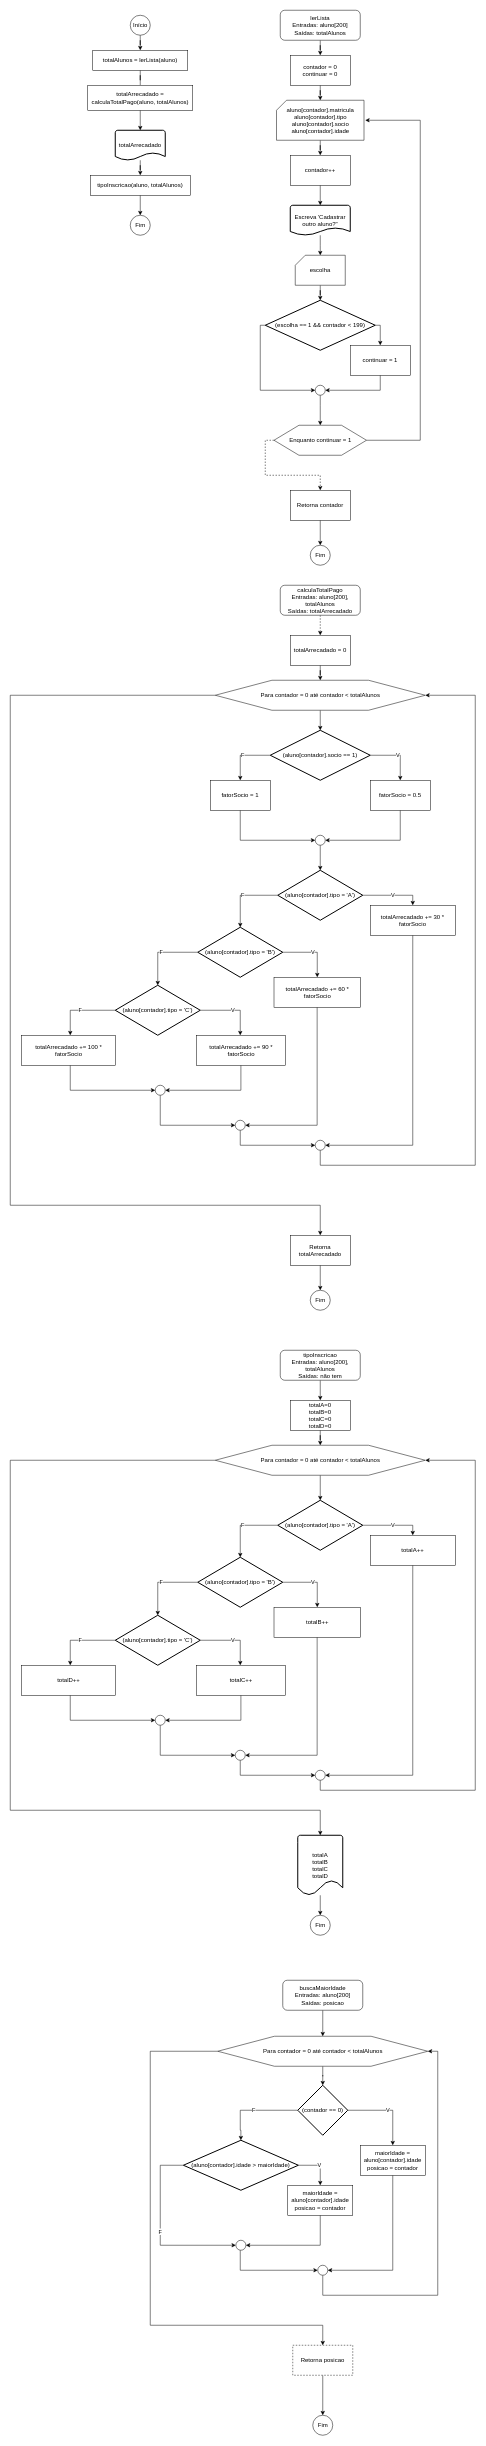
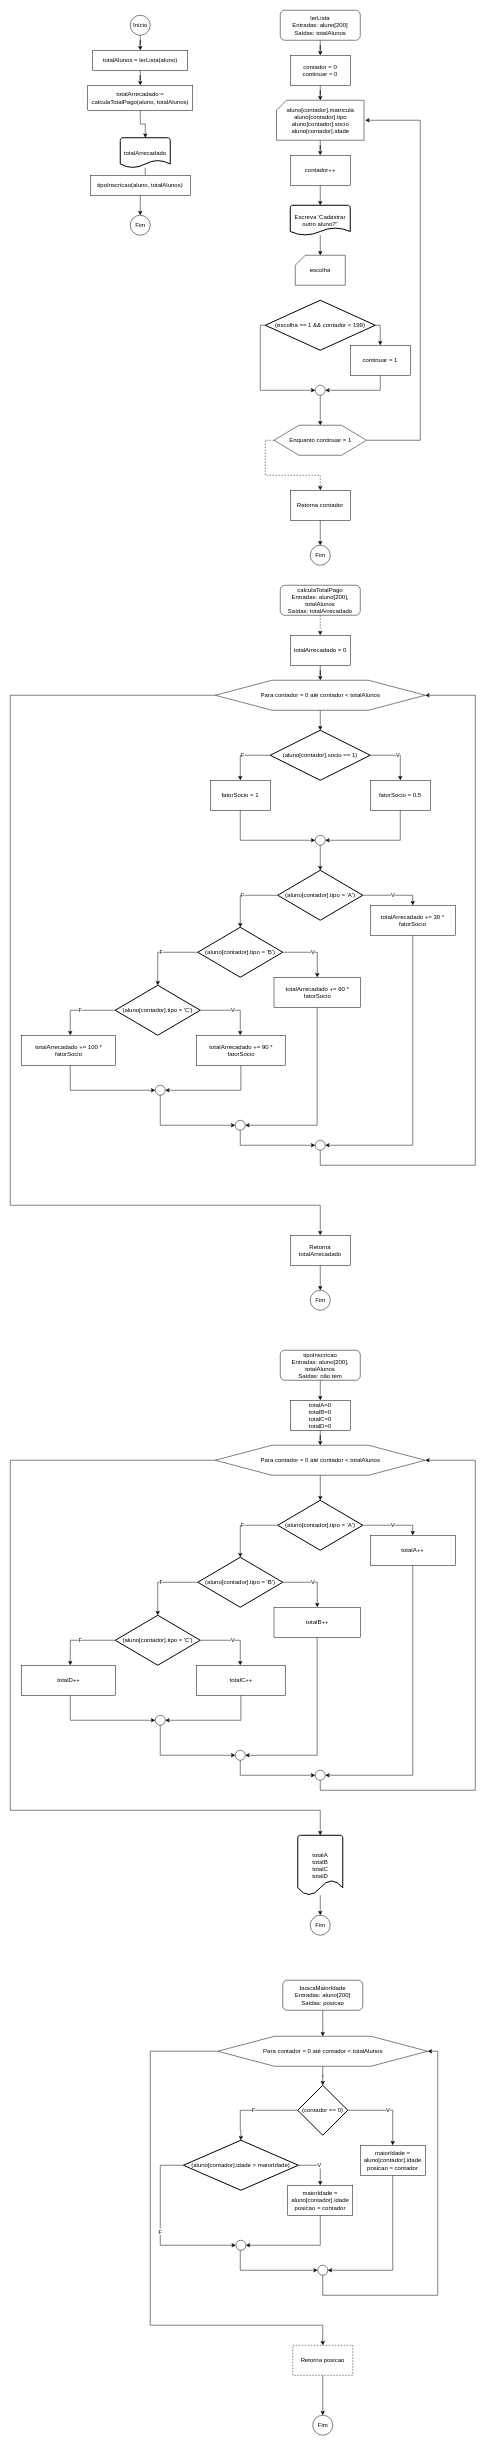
- <mxCell id="4" value="" style="edgeStyle=orthogonalEdgeStyle;rounded=0;orthogonalLoop=1;jettySize=auto;html=1;endArrow=none;" parent="1" source="5" target="7" edge="1"><mxGeometry relative="1" as="geometry" /></mxCell>
+ <mxCell id="4" value="" style="edgeStyle=orthogonalEdgeStyle;rounded=0;orthogonalLoop=1;jettySize=auto;html=1;" parent="1" source="5" target="7" edge="1"><mxGeometry relative="1" as="geometry" /></mxCell>
- <mxCell id="9" value="totalArrecadado" style="strokeWidth=2;html=1;shape=mxgraph.flowchart.document2;whiteSpace=wrap;size=0.25;" parent="1" vertex="1"><mxGeometry x="230" y="260" width="100" height="60" as="geometry" /></mxCell>
+ <mxCell id="9" value="totalArrecadado" style="strokeWidth=2;html=1;shape=mxgraph.flowchart.document2;whiteSpace=wrap;size=0.25;" parent="1" vertex="1"><mxGeometry x="240" y="275" width="100" height="60" as="geometry" /></mxCell>
- <mxCell id="34" value="" style="edgeStyle=orthogonalEdgeStyle;rounded=0;orthogonalLoop=1;jettySize=auto;html=1;" parent="1" source="35" target="38" edge="1"><mxGeometry relative="1" as="geometry" /></mxCell>
